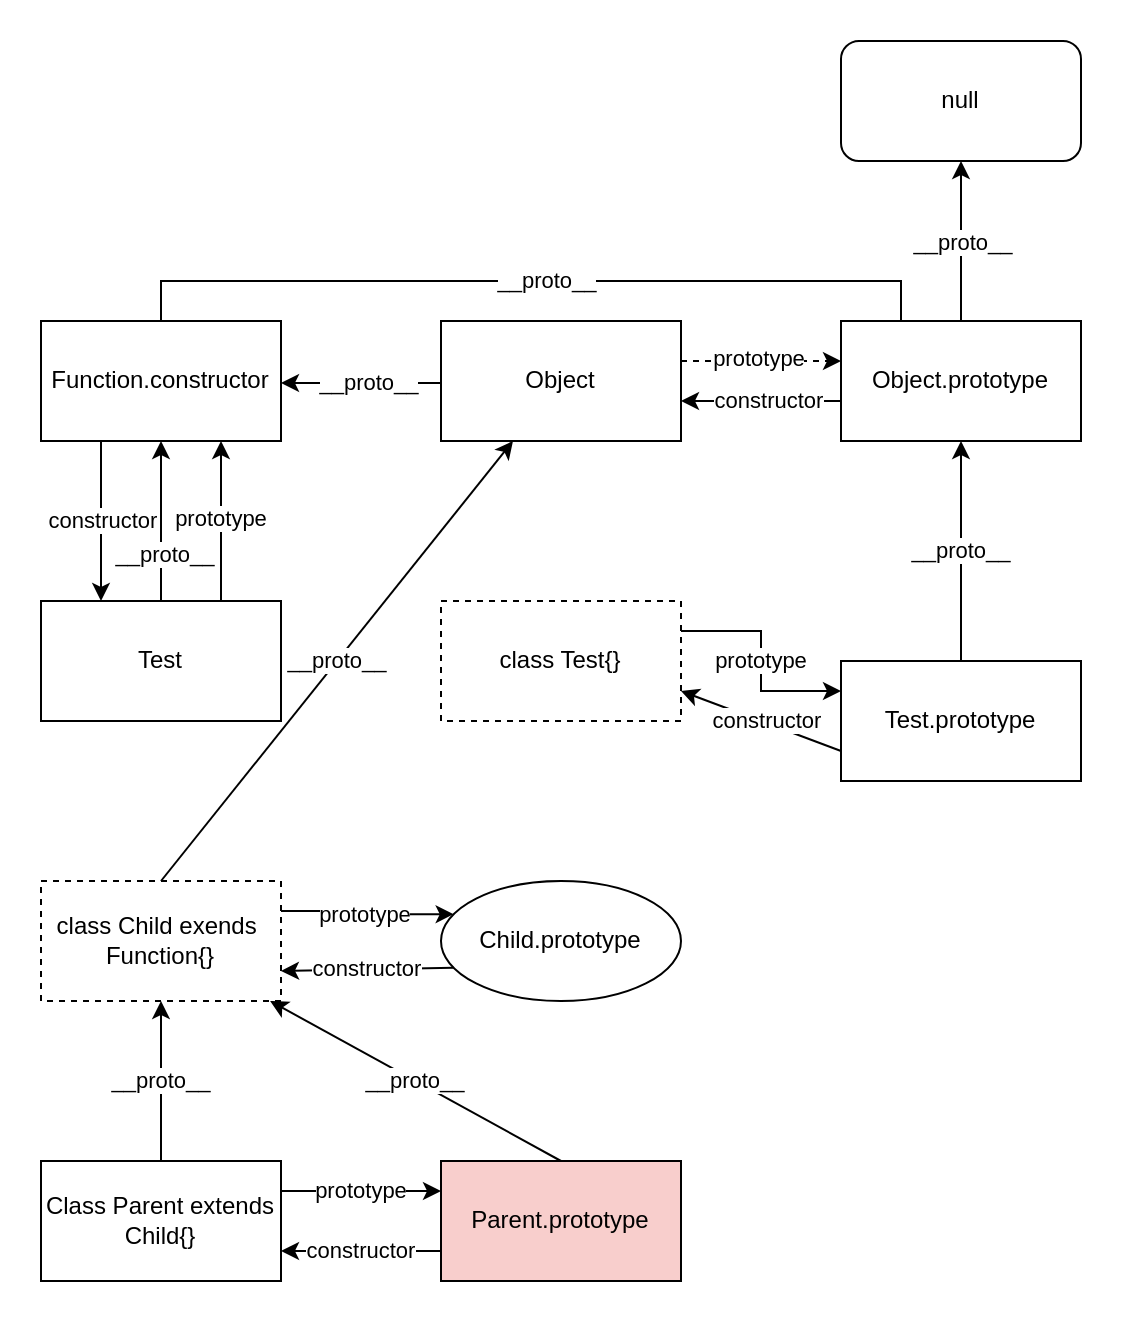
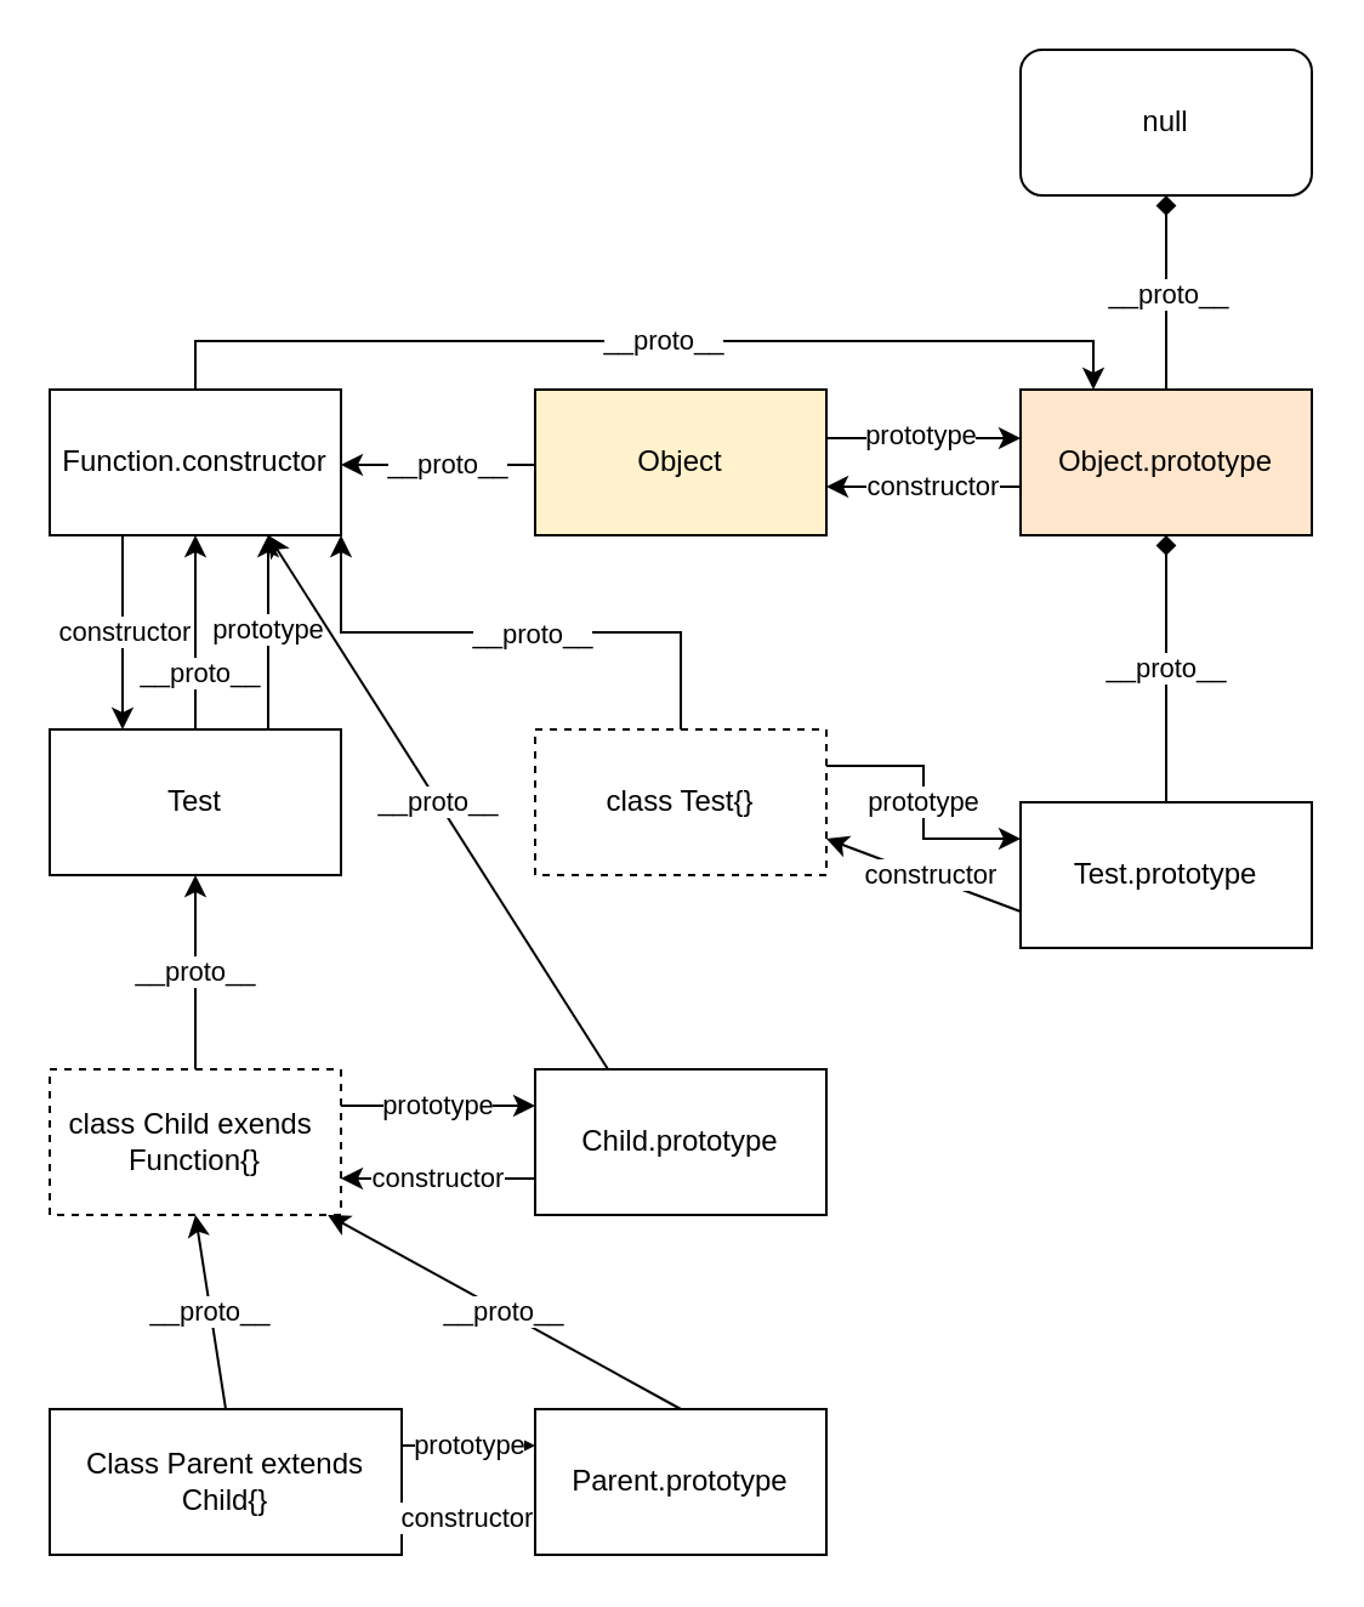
- <mxCell id="7" value="" style="edgeStyle=orthogonalEdgeStyle;rounded=0;orthogonalLoop=1;jettySize=auto;html=1;" edge="1" parent="1" source="9" target="12"><mxGeometry relative="1" as="geometry" /></mxCell>
+ <mxCell id="7" value="" style="edgeStyle=orthogonalEdgeStyle;rounded=0;orthogonalLoop=1;jettySize=auto;html=1;endArrow=diamond;" edge="1" parent="1" source="9" target="12"><mxGeometry relative="1" as="geometry" /></mxCell>
- <mxCell id="13" style="edgeStyle=orthogonalEdgeStyle;rounded=0;orthogonalLoop=1;jettySize=auto;html=1;exitX=0.5;exitY=0;exitDx=0;exitDy=0;entryX=0.25;entryY=0;entryDx=0;entryDy=0;endArrow=none;" edge="1" parent="1" source="17" target="9"><mxGeometry relative="1" as="geometry" /></mxCell>
+ <mxCell id="13" style="edgeStyle=orthogonalEdgeStyle;rounded=0;orthogonalLoop=1;jettySize=auto;html=1;exitX=0.5;exitY=0;exitDx=0;exitDy=0;entryX=0.25;entryY=0;entryDx=0;entryDy=0;" edge="1" parent="1" source="17" target="9"><mxGeometry relative="1" as="geometry" /></mxCell>
- <mxCell id="2" value="" style="edgeStyle=orthogonalEdgeStyle;rounded=0;orthogonalLoop=1;jettySize=auto;html=1;dashed=1;" edge="1" parent="1" source="6" target="9"><mxGeometry relative="1" as="geometry"><Array as="points"><mxPoint x="380" y="180" /><mxPoint x="380" y="180" /></Array></mxGeometry></mxCell>
+ <mxCell id="2" value="" style="edgeStyle=orthogonalEdgeStyle;rounded=0;orthogonalLoop=1;jettySize=auto;html=1;" edge="1" parent="1" source="6" target="9"><mxGeometry relative="1" as="geometry"><Array as="points"><mxPoint x="380" y="180" /><mxPoint x="380" y="180" /></Array></mxGeometry></mxCell>
- <mxCell id="6" value="Object" style="rounded=0;whiteSpace=wrap;html=1;" vertex="1" parent="1"><mxGeometry x="220" y="160" width="120" height="60" as="geometry" /></mxCell>
+ <mxCell id="6" value="Object" style="rounded=0;whiteSpace=wrap;html=1;fillColor=#fff2cc;" vertex="1" parent="1"><mxGeometry x="220" y="160" width="120" height="60" as="geometry" /></mxCell>
- <mxCell id="9" value="Object.prototype" style="rounded=0;whiteSpace=wrap;html=1;" vertex="1" parent="1"><mxGeometry x="420" y="160" width="120" height="60" as="geometry" /></mxCell>
+ <mxCell id="9" value="Object.prototype" style="rounded=0;whiteSpace=wrap;html=1;fillColor=#ffe6cc;" vertex="1" parent="1"><mxGeometry x="420" y="160" width="120" height="60" as="geometry" /></mxCell>
- <mxCell id="30" value="__proto__" style="endArrow=classic;html=1;rounded=0;exitX=0.5;exitY=0;exitDx=0;exitDy=0;entryX=0.5;entryY=1;entryDx=0;entryDy=0;" edge="1" parent="1" source="27" target="9"><mxGeometry width="50" height="50" relative="1" as="geometry"><mxPoint x="250" y="250" as="sourcePoint" /><mxPoint x="300" y="200" as="targetPoint" /></mxGeometry></mxCell>
+ <mxCell id="30" value="__proto__" style="endArrow=diamond;html=1;rounded=0;exitX=0.5;exitY=0;exitDx=0;exitDy=0;entryX=0.5;entryY=1;entryDx=0;entryDy=0;" edge="1" parent="1" source="27" target="9"><mxGeometry width="50" height="50" relative="1" as="geometry"><mxPoint x="250" y="250" as="sourcePoint" /><mxPoint x="300" y="200" as="targetPoint" /></mxGeometry></mxCell>
+ <mxCell id="18" value="" style="edgeStyle=orthogonalEdgeStyle;rounded=0;orthogonalLoop=1;jettySize=auto;html=1;entryX=1;entryY=1;entryDx=0;entryDy=0;exitX=0.5;exitY=0;exitDx=0;exitDy=0;" edge="1" parent="1" source="26" target="17"><mxGeometry relative="1" as="geometry"><mxPoint x="180" y="400" as="sourcePoint" /></mxGeometry></mxCell>
+ <mxCell id="19" value="__proto__" style="edgeLabel;html=1;align=center;verticalAlign=middle;resizable=0;points=[];" vertex="1" connectable="0" parent="18"><mxGeometry x="-0.225" relative="1" as="geometry"><mxPoint x="-17" as="offset" /></mxGeometry></mxCell>
+ <mxCell id="34" value="__proto__" style="endArrow=classic;html=1;rounded=0;exitX=0.25;exitY=0;exitDx=0;exitDy=0;entryX=0.75;entryY=1;entryDx=0;entryDy=0;" edge="1" parent="1" source="33" target="17"><mxGeometry width="50" height="50" relative="1" as="geometry"><mxPoint x="220" y="340" as="sourcePoint" /><mxPoint x="270" y="290" as="targetPoint" /></mxGeometry></mxCell>
- <mxCell id="35" value="__proto__" style="endArrow=classic;html=1;rounded=0;exitX=0.5;exitY=0;exitDx=0;exitDy=0;" edge="1" parent="1" source="32" target="6"><mxGeometry width="50" height="50" relative="1" as="geometry"><mxPoint x="220" y="340" as="sourcePoint" /><mxPoint x="270" y="290" as="targetPoint" /></mxGeometry></mxCell>
+ <mxCell id="35" value="__proto__" style="endArrow=classic;html=1;rounded=0;exitX=0.5;exitY=0;exitDx=0;exitDy=0;entryX=0.5;entryY=1;entryDx=0;entryDy=0;" edge="1" parent="1" source="32" target="20"><mxGeometry width="50" height="50" relative="1" as="geometry"><mxPoint x="220" y="340" as="sourcePoint" /><mxPoint x="270" y="290" as="targetPoint" /></mxGeometry></mxCell>
- <mxCell id="33" value="Child.prototype" style="ellipse;whiteSpace=wrap;html=1;" vertex="1" parent="1"><mxGeometry x="220" y="440" width="120" height="60" as="geometry" /></mxCell>
+ <mxCell id="33" value="Child.prototype" style="whiteSpace=wrap;html=1;rounded=0;" vertex="1" parent="1"><mxGeometry x="220" y="440" width="120" height="60" as="geometry" /></mxCell>
- <mxCell id="38" value="Class Parent extends Child{}" style="whiteSpace=wrap;html=1;rounded=0;" vertex="1" parent="1"><mxGeometry x="20" y="580" width="120" height="60" as="geometry" /></mxCell>
+ <mxCell id="38" value="Class Parent extends Child{}" style="whiteSpace=wrap;html=1;rounded=0;" vertex="1" parent="1"><mxGeometry x="20" y="580" width="145" height="60" as="geometry" /></mxCell>
- <mxCell id="40" value="Parent.prototype" style="whiteSpace=wrap;html=1;rounded=0;fillColor=#f8cecc;" vertex="1" parent="1"><mxGeometry x="220" y="580" width="120" height="60" as="geometry" /></mxCell>
+ <mxCell id="40" value="Parent.prototype" style="whiteSpace=wrap;html=1;rounded=0;" vertex="1" parent="1"><mxGeometry x="220" y="580" width="120" height="60" as="geometry" /></mxCell>
